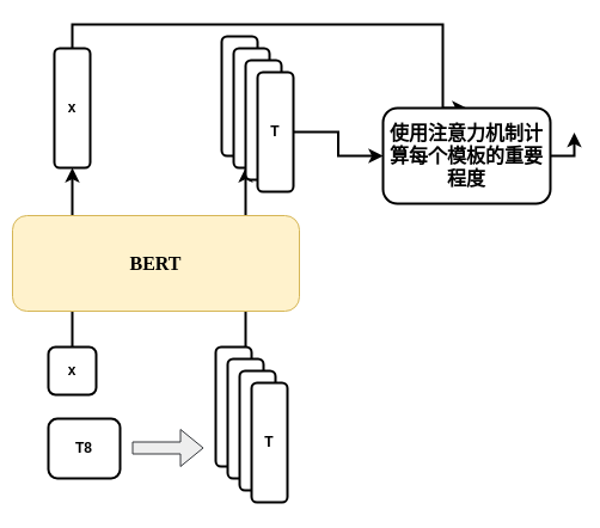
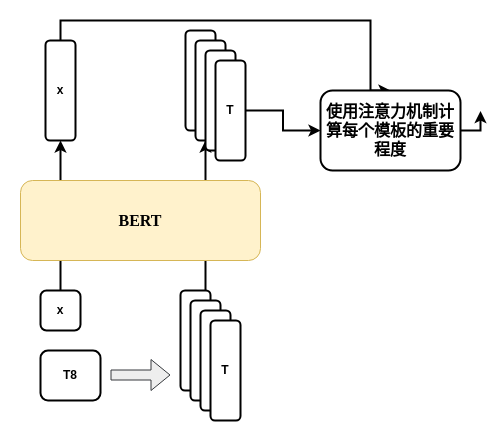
- <mxCell id="4" value="&lt;b&gt;&lt;font face=&quot;Times New Roman&quot; style=&quot;font-size: 16px&quot;&gt;BERT&lt;/font&gt;&lt;/b&gt;" style="rounded=1;whiteSpace=wrap;html=1;fillColor=#fff2cc;strokeColor=#d6b656;" vertex="1" parent="1"><mxGeometry x="10" y="180" width="240" height="80" as="geometry" /></mxCell>
+ <mxCell id="4" value="&lt;b&gt;&lt;font face=&quot;Times New Roman&quot; style=&quot;font-size: 16px&quot;&gt;BERT&lt;/font&gt;&lt;/b&gt;" style="rounded=1;whiteSpace=wrap;html=1;fillColor=#fff2cc;strokeColor=#d6b656;" vertex="1" parent="1"><mxGeometry x="20" y="180" width="240" height="80" as="geometry" /></mxCell>
